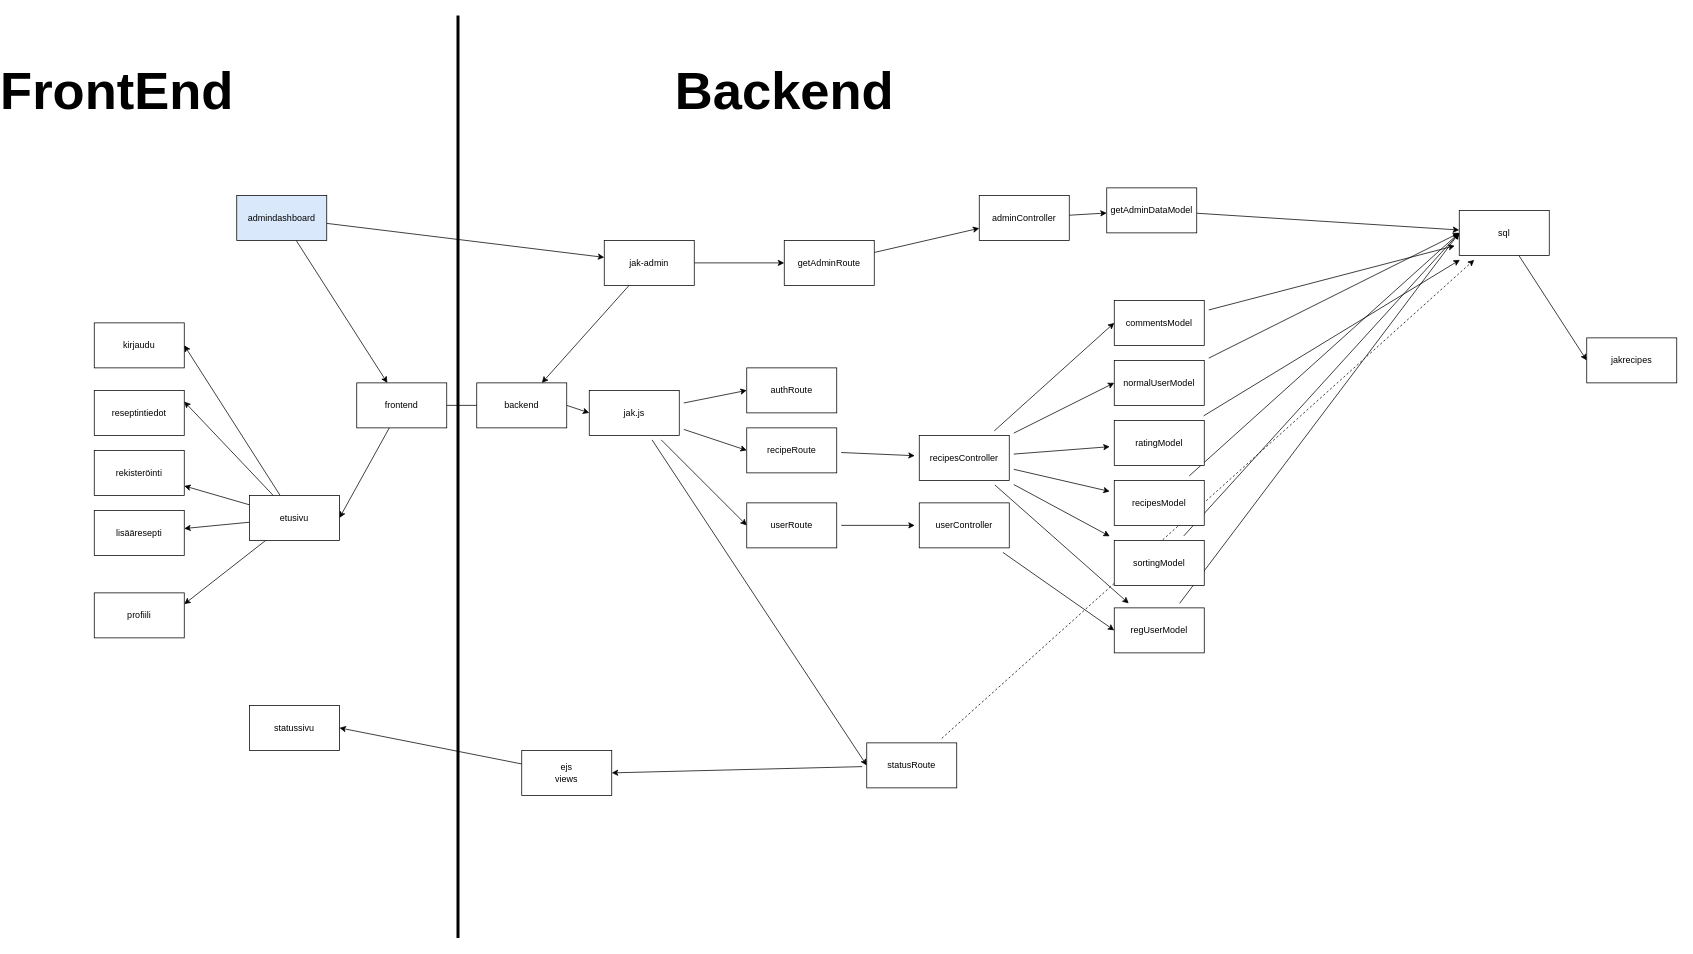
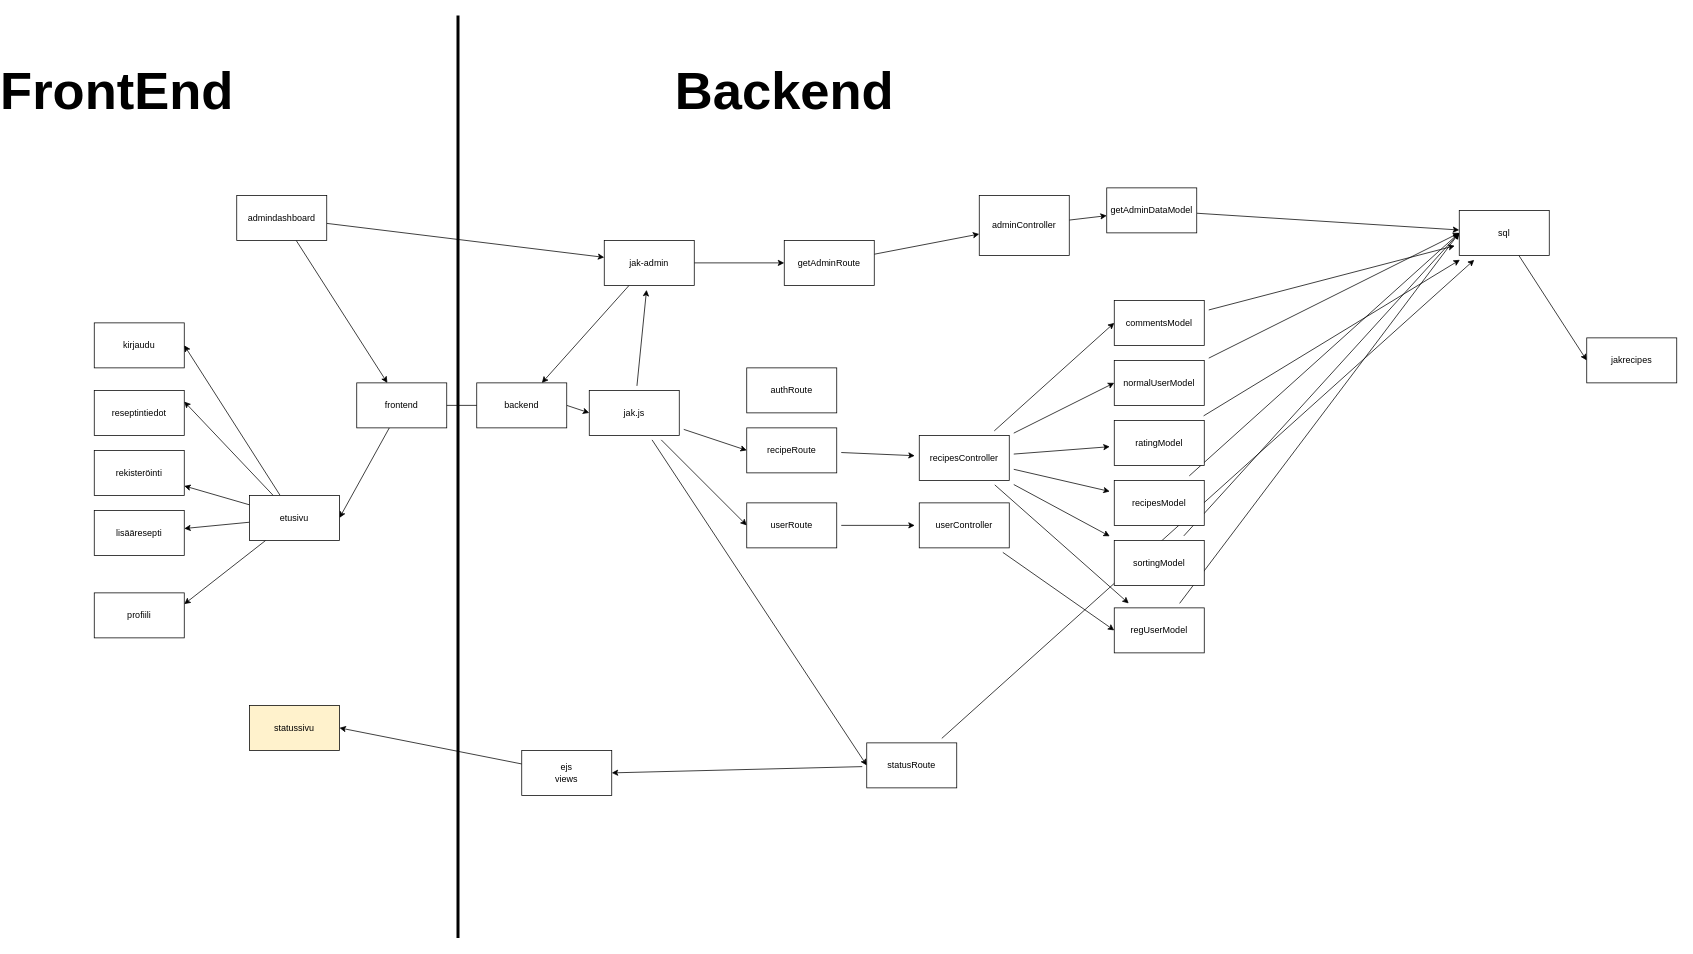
- <mxCell id="61" value="admindashboard&lt;br&gt;" style="rounded=0;whiteSpace=wrap;html=1;fillColor=#dae8fc;" vertex="1" parent="1"><mxGeometry x="220" y="260" width="120" height="60" as="geometry" /></mxCell>
+ <mxCell id="61" value="admindashboard&lt;br&gt;" style="rounded=0;whiteSpace=wrap;html=1;" vertex="1" parent="1"><mxGeometry x="220" y="260" width="120" height="60" as="geometry" /></mxCell>
- <mxCell id="65" value="adminController" style="rounded=0;whiteSpace=wrap;html=1;" vertex="1" parent="1"><mxGeometry x="1210" y="260" width="120" height="60" as="geometry" /></mxCell>
+ <mxCell id="65" value="adminController" style="rounded=0;whiteSpace=wrap;html=1;" vertex="1" parent="1"><mxGeometry x="1210" y="260" width="120" height="80" as="geometry" /></mxCell>
- <mxCell id="4" style="edgeStyle=none;html=1;entryX=0;entryY=0.5;entryDx=0;entryDy=0;shadow=0;sourcePerimeterSpacing=6;targetPerimeterSpacing=6;" parent="1" source="8" target="10" edge="1"><mxGeometry relative="1" as="geometry" /></mxCell>
+ <mxCell id="4" style="edgeStyle=none;html=1;shadow=0;sourcePerimeterSpacing=6;targetPerimeterSpacing=6;" parent="1" source="8" target="58" edge="1"><mxGeometry relative="1" as="geometry" /></mxCell>
- <mxCell id="14" style="edgeStyle=none;html=1;shadow=0;sourcePerimeterSpacing=6;targetPerimeterSpacing=6;dashed=1;" parent="1" source="15" target="40" edge="1"><mxGeometry relative="1" as="geometry" /></mxCell>
+ <mxCell id="14" style="edgeStyle=none;html=1;shadow=0;sourcePerimeterSpacing=6;targetPerimeterSpacing=6;" parent="1" source="15" target="40" edge="1"><mxGeometry relative="1" as="geometry" /></mxCell>
- <mxCell id="41" value="statussivu" style="rounded=0;whiteSpace=wrap;html=1;" parent="1" vertex="1"><mxGeometry x="237" y="940" width="120" height="60" as="geometry" /></mxCell>
+ <mxCell id="41" value="statussivu" style="rounded=0;whiteSpace=wrap;html=1;fillColor=#fff2cc;" parent="1" vertex="1"><mxGeometry x="237" y="940" width="120" height="60" as="geometry" /></mxCell>
